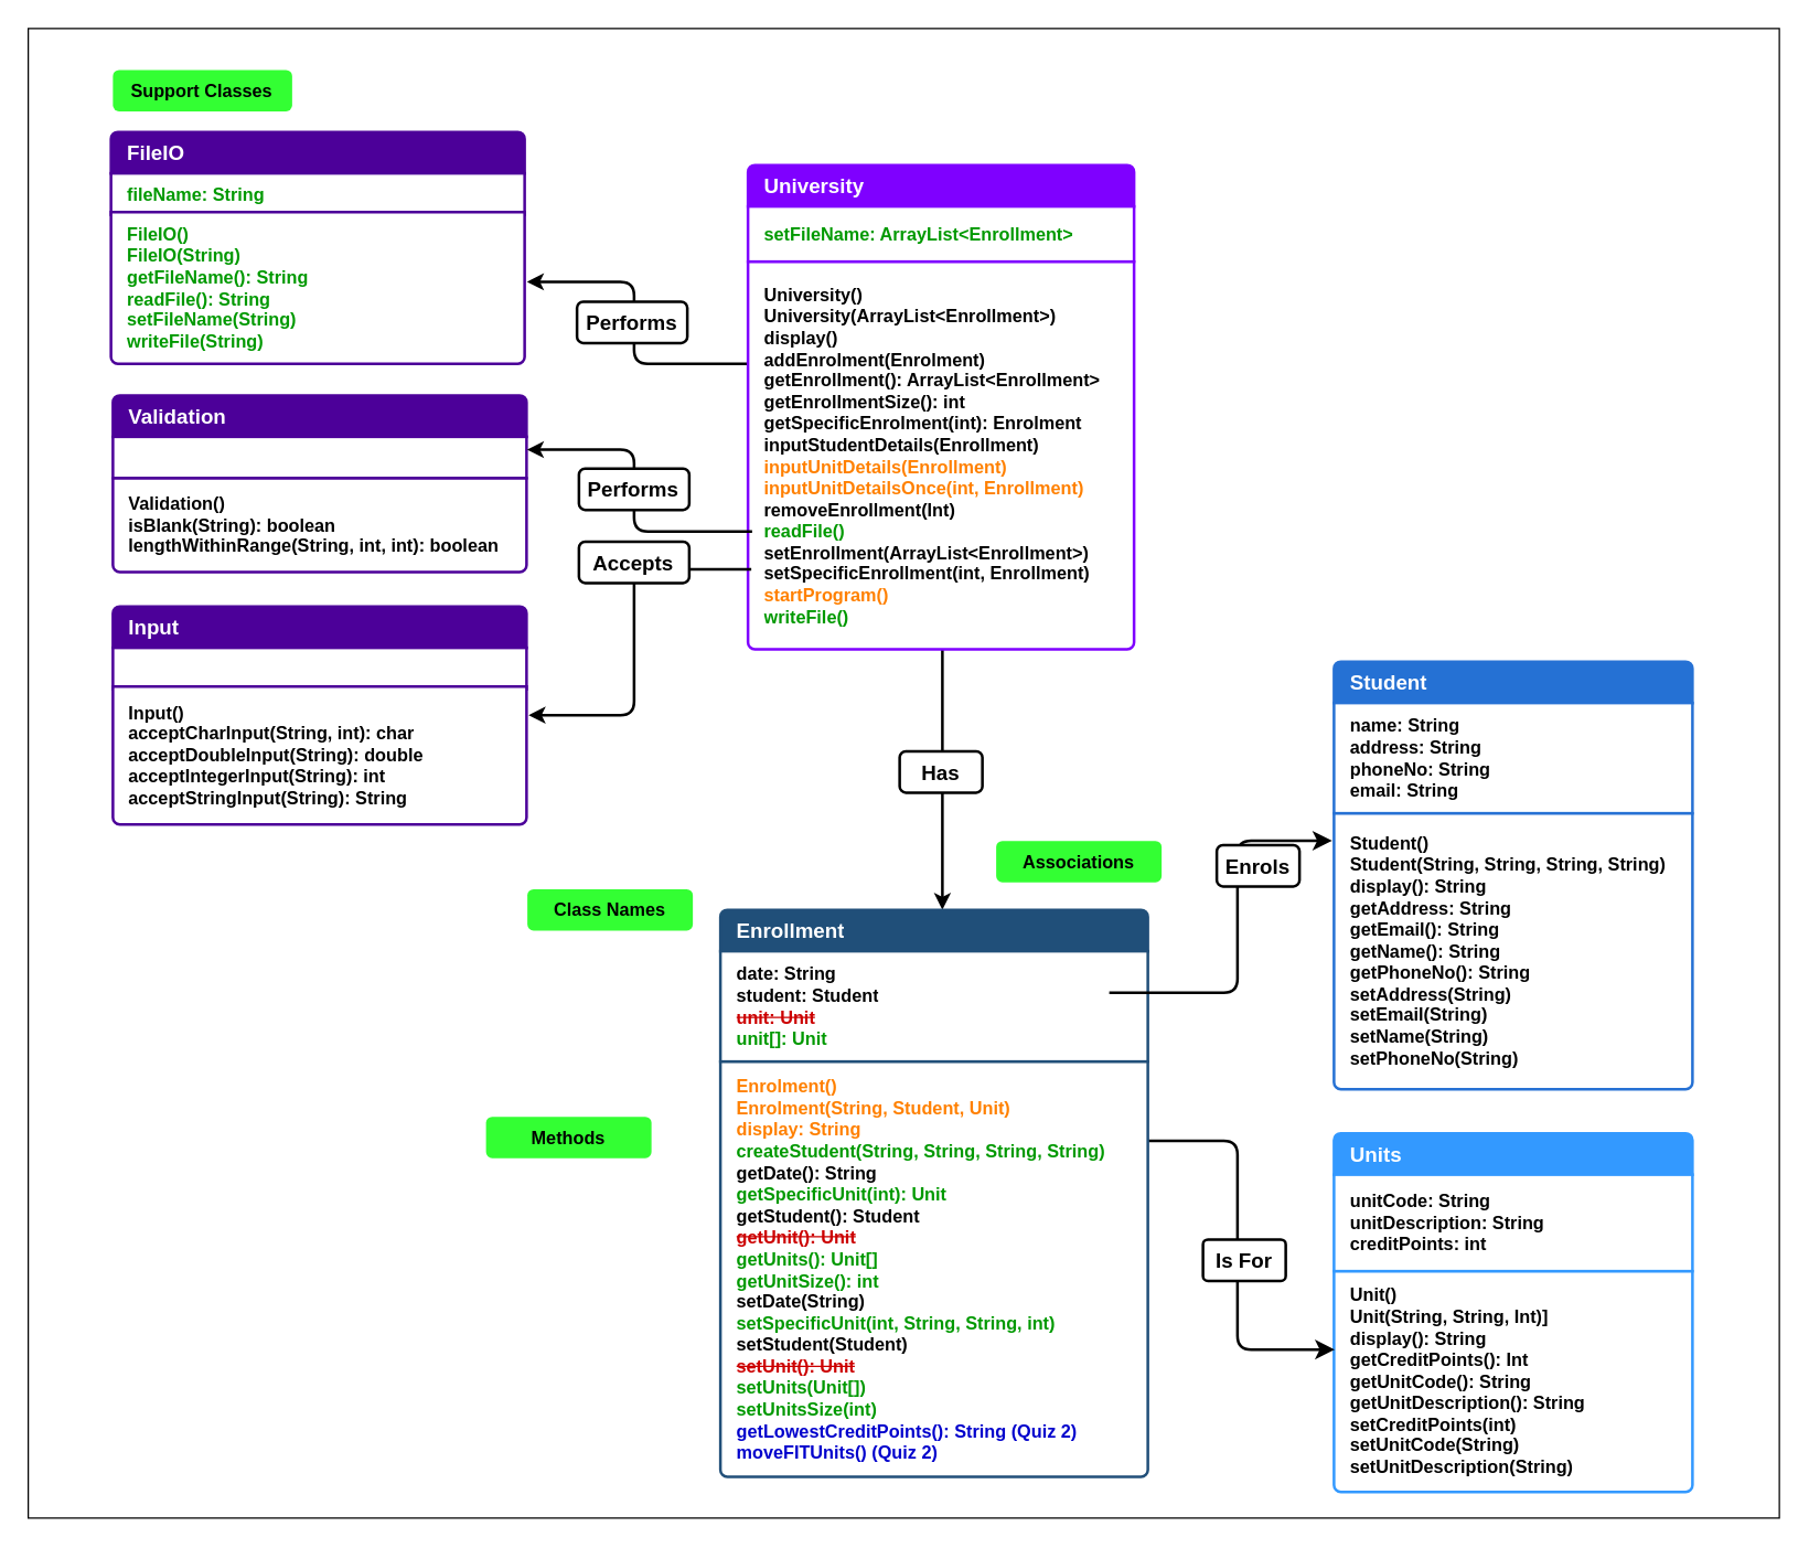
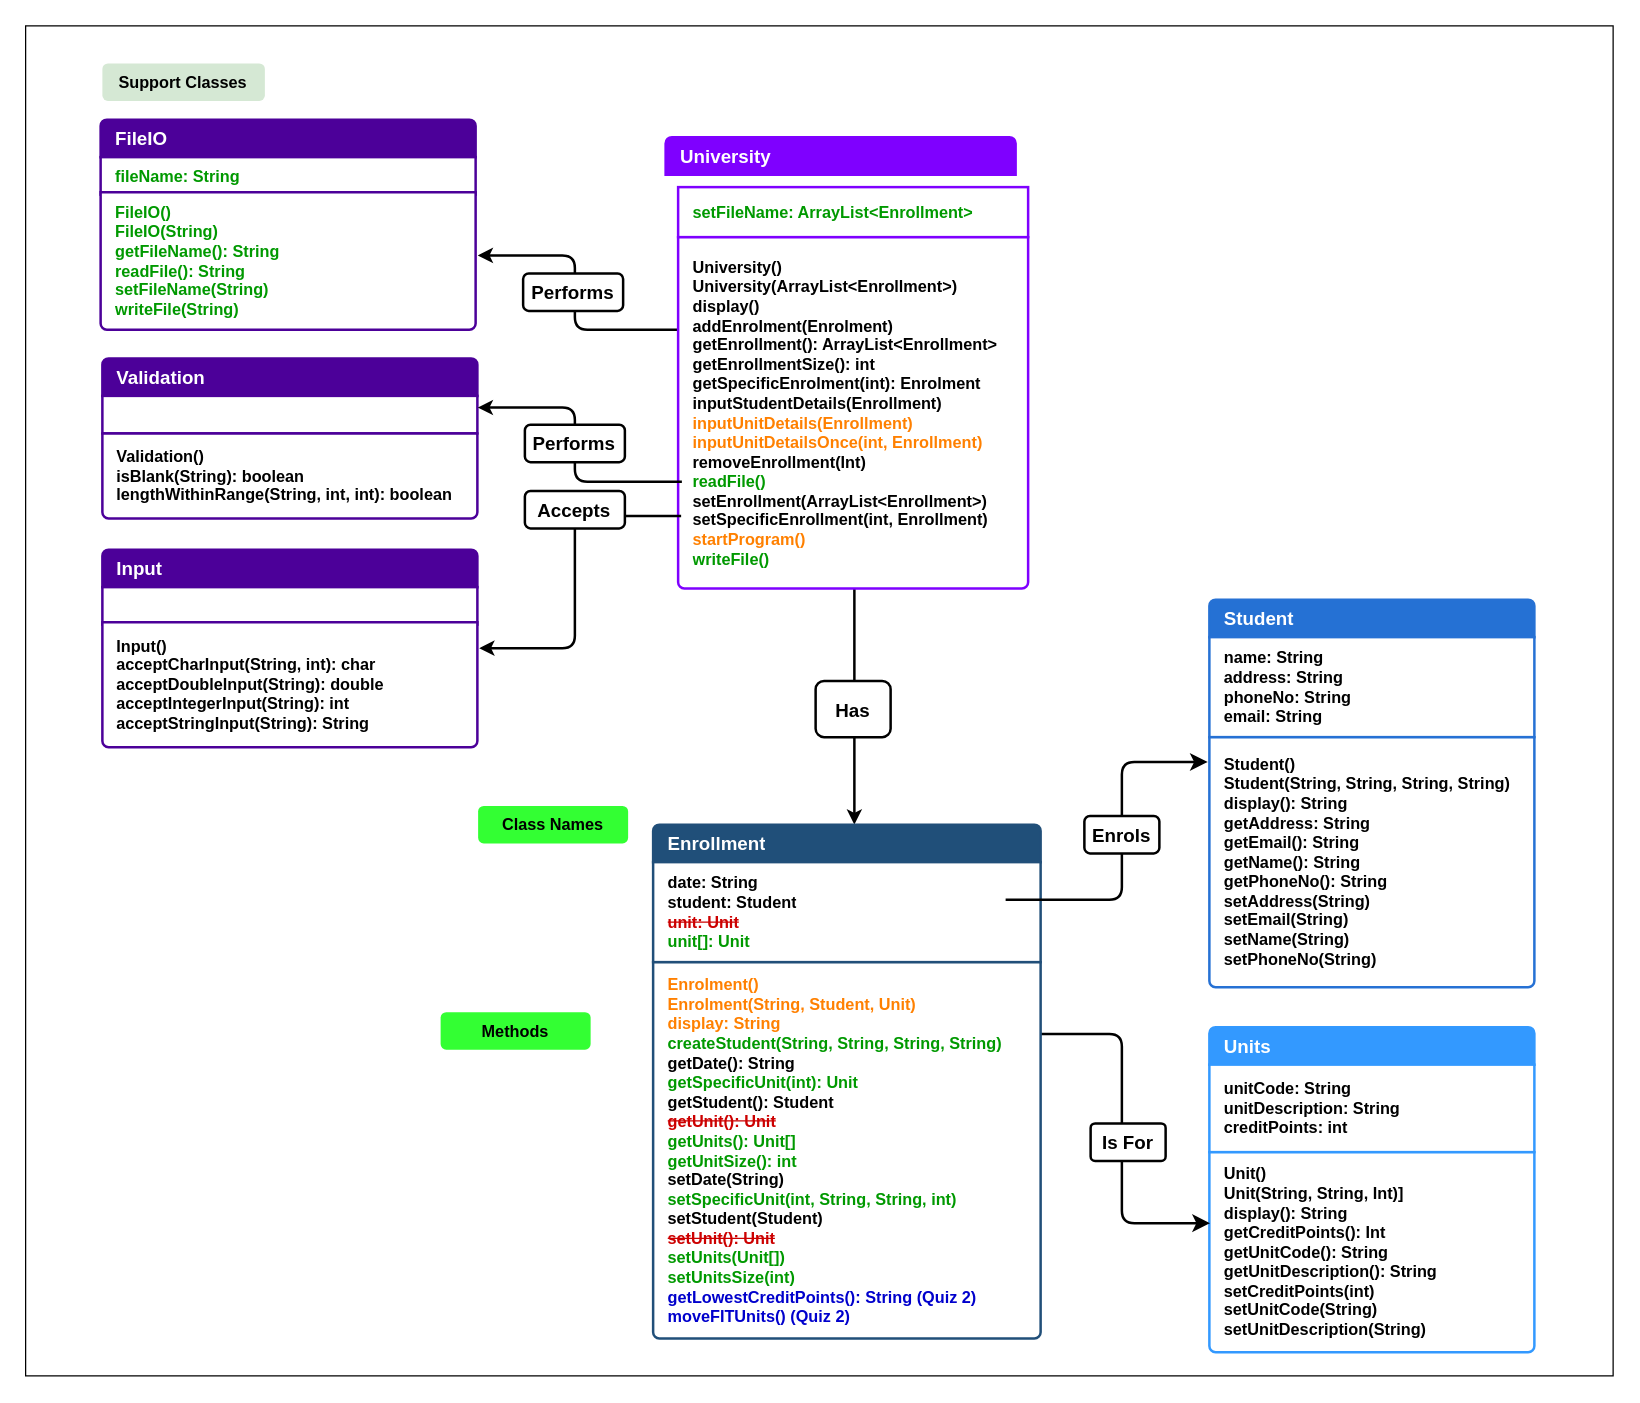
- <mxCell id="13" value="Support Classes" style="rounded=1;whiteSpace=wrap;html=1;fillColor=#33FF33;fontColor=#000000;strokeColor=none;fontStyle=1;fontSize=13;imageHeight=24;" parent="1" vertex="1"><mxGeometry x="81.4" y="50" width="130" height="30" as="geometry" /></mxCell>
+ <mxCell id="13" value="Support Classes" style="rounded=1;whiteSpace=wrap;html=1;fillColor=#d5e8d4;fontColor=#000000;strokeColor=none;fontStyle=1;fontSize=13;imageHeight=24;" parent="1" vertex="1"><mxGeometry x="81.4" y="50" width="130" height="30" as="geometry" /></mxCell>
- <mxCell id="7" value="University" style="text;strokeColor=#7F00FF;fillColor=#7F00FF;align=left;verticalAlign=middle;spacingLeft=10;spacingRight=10;overflow=hidden;points=[[0,0.5],[1,0.5]];portConstraint=eastwest;rotatable=0;whiteSpace=wrap;html=1;shape=mxgraph.bootstrap.topButton;rSize=5;fontColor=#ffffff;labelBackgroundColor=none;fontSize=15;fontStyle=1;fontFamily=Helvetica;strokeWidth=2;labelPadding=0;labelBorderColor=none;shadow=0;perimeterSpacing=0;swimlaneLine=0;container=0;" parent="1" vertex="1"><mxGeometry x="542" y="119" width="280" height="30" as="geometry" /></mxCell>
+ <mxCell id="7" value="University" style="text;strokeColor=#7F00FF;fillColor=#7F00FF;align=left;verticalAlign=middle;spacingLeft=10;spacingRight=10;overflow=hidden;points=[[0,0.5],[1,0.5]];portConstraint=eastwest;rotatable=0;whiteSpace=wrap;html=1;shape=mxgraph.bootstrap.topButton;rSize=5;fontColor=#ffffff;labelBackgroundColor=none;fontSize=15;fontStyle=1;fontFamily=Helvetica;strokeWidth=2;labelPadding=0;labelBorderColor=none;shadow=0;perimeterSpacing=0;swimlaneLine=0;container=0;" parent="1" vertex="1"><mxGeometry x="532" y="109" width="280" height="30" as="geometry" /></mxCell>
- <mxCell id="37" value="Has" style="text;strokeColor=default;fillColor=default;align=center;verticalAlign=middle;whiteSpace=wrap;rounded=1;fontSize=15;strokeWidth=2;fontStyle=1;labelBackgroundColor=default;gradientColor=none;imageHeight=22;" parent="1" vertex="1"><mxGeometry x="652" y="544" width="60" height="30" as="geometry" /></mxCell>
+ <mxCell id="37" value="Has" style="text;strokeColor=default;fillColor=default;align=center;verticalAlign=middle;whiteSpace=wrap;rounded=1;fontSize=15;strokeWidth=2;fontStyle=1;labelBackgroundColor=default;gradientColor=none;imageHeight=22;" parent="1" vertex="1"><mxGeometry x="652" y="544" width="60" height="45" as="geometry" /></mxCell>
- <mxCell id="36" value="Associations" style="rounded=1;whiteSpace=wrap;html=1;fillColor=#33FF33;fontColor=#000000;strokeColor=none;fontStyle=1;fontSize=13;imageHeight=24;" parent="1" vertex="1"><mxGeometry x="722" y="609" width="120" height="30" as="geometry" /></mxCell>
- <mxCell id="33" value="Enrols" style="text;strokeColor=default;fillColor=default;align=center;verticalAlign=middle;whiteSpace=wrap;rounded=1;fontSize=15;strokeWidth=2;fontStyle=1;labelBackgroundColor=default;gradientColor=none;imageHeight=22;" parent="1" vertex="1"><mxGeometry x="882" y="612" width="60" height="30" as="geometry" /></mxCell>
+ <mxCell id="33" value="Enrols" style="text;strokeColor=default;fillColor=default;align=center;verticalAlign=middle;whiteSpace=wrap;rounded=1;fontSize=15;strokeWidth=2;fontStyle=1;labelBackgroundColor=default;gradientColor=none;imageHeight=22;" parent="1" vertex="1"><mxGeometry x="867" y="652" width="60" height="30" as="geometry" /></mxCell>
